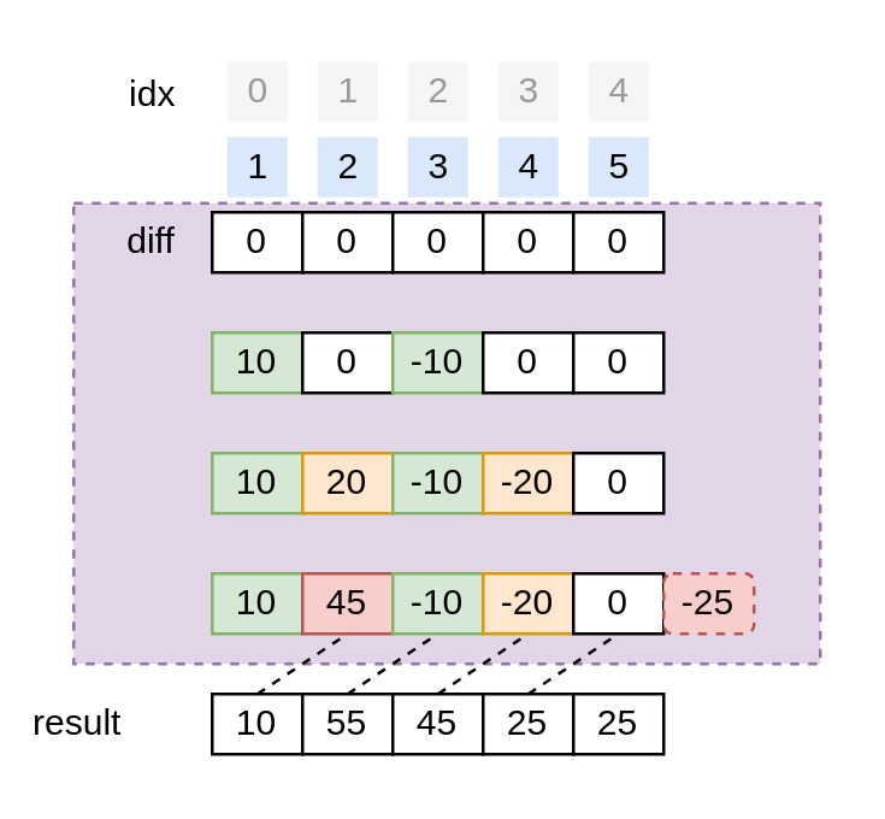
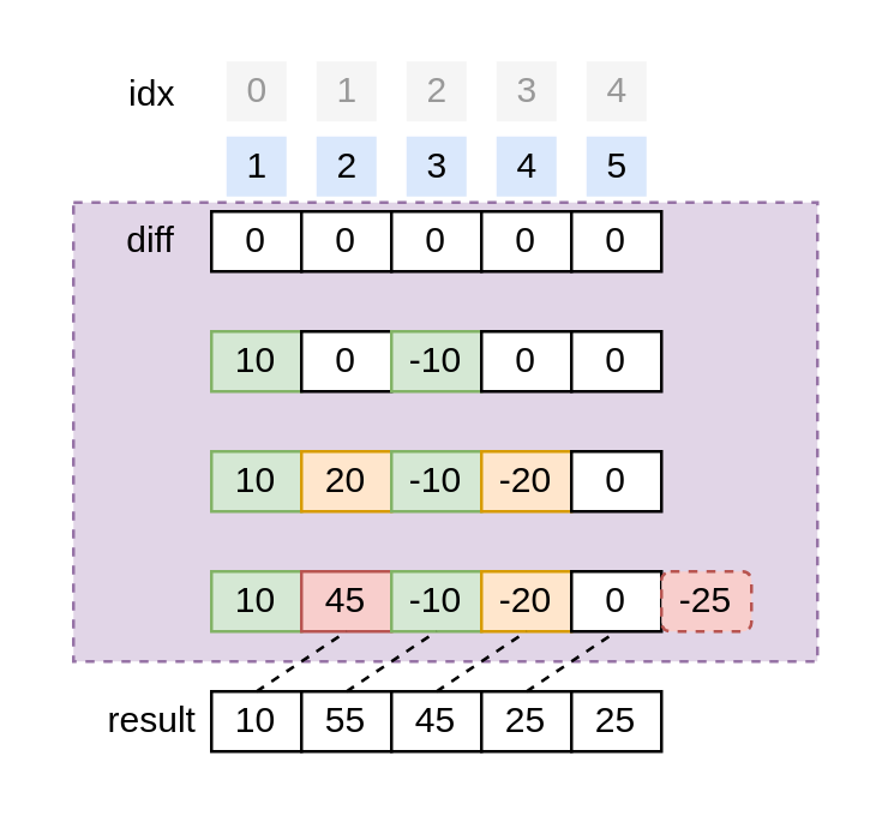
- <mxCell id="40" value="&lt;font color=&quot;#000000&quot;&gt;result&lt;/font&gt;" style="text;html=1;align=center;verticalAlign=middle;resizable=0;points=[];autosize=1;strokeColor=none;fillColor=none;fontColor=#999999;" vertex="1" parent="1"><mxGeometry x="5" y="230" width="40" height="20" as="geometry" /></mxCell>
+ <mxCell id="40" value="&lt;font color=&quot;#000000&quot;&gt;result&lt;/font&gt;" style="text;html=1;align=center;verticalAlign=middle;resizable=0;points=[];autosize=1;strokeColor=none;fillColor=none;fontColor=#999999;" vertex="1" parent="1"><mxGeometry x="30" y="230" width="40" height="20" as="geometry" /></mxCell>
